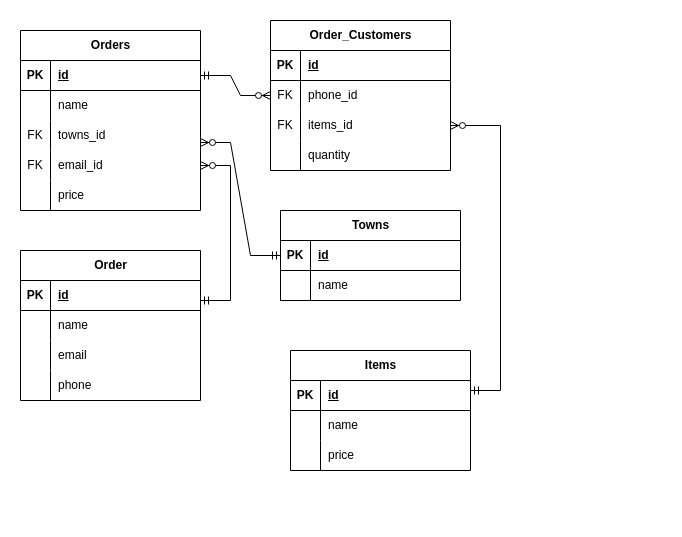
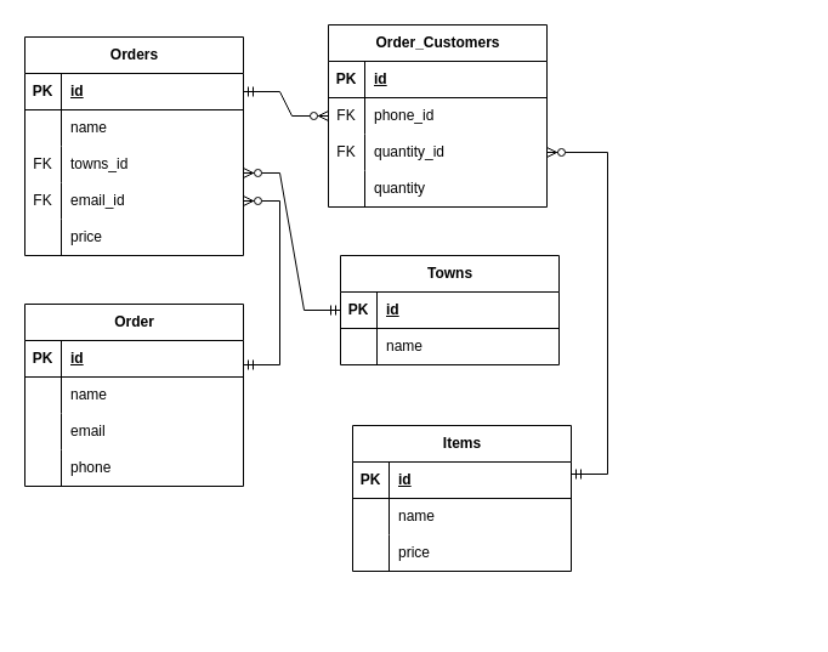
- <mxCell id="41" value="items_id" style="shape=partialRectangle;connectable=0;fillColor=none;top=0;left=0;bottom=0;right=0;align=left;spacingLeft=6;overflow=hidden;whiteSpace=wrap;html=1;" vertex="1" parent="39"><mxGeometry x="30" width="150" height="30" as="geometry"><mxRectangle width="150" height="30" as="alternateBounds" /></mxGeometry></mxCell>
+ <mxCell id="41" value="quantity_id" style="shape=partialRectangle;connectable=0;fillColor=none;top=0;left=0;bottom=0;right=0;align=left;spacingLeft=6;overflow=hidden;whiteSpace=wrap;html=1;" vertex="1" parent="39"><mxGeometry x="30" width="150" height="30" as="geometry"><mxRectangle width="150" height="30" as="alternateBounds" /></mxGeometry></mxCell>
